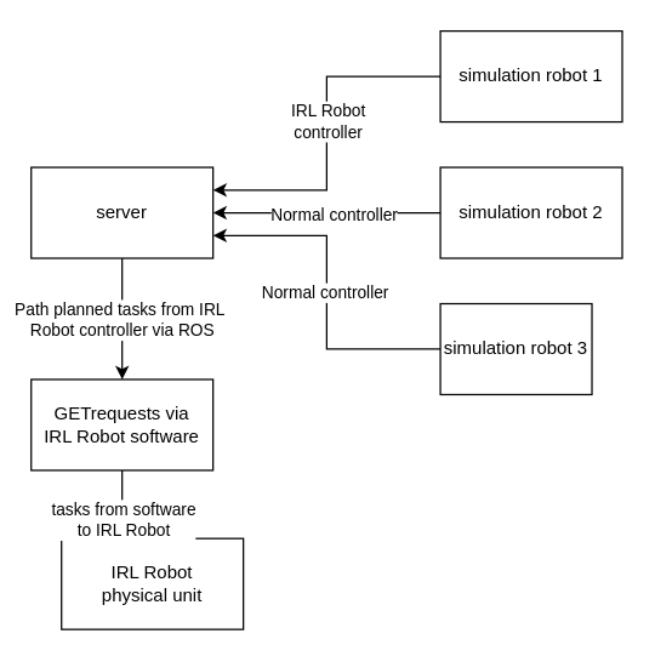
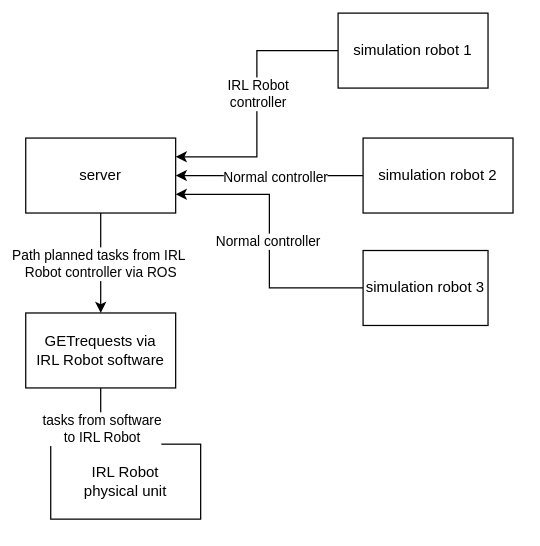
- <mxCell id="8" value="simulation robot 1" style="rounded=0;whiteSpace=wrap;html=1;" parent="1" vertex="1"><mxGeometry x="290" y="20" width="120" height="60" as="geometry" /></mxCell>
+ <mxCell id="8" value="simulation robot 1" style="rounded=0;whiteSpace=wrap;html=1;" parent="1" vertex="1"><mxGeometry x="270" y="10" width="120" height="60" as="geometry" /></mxCell>
